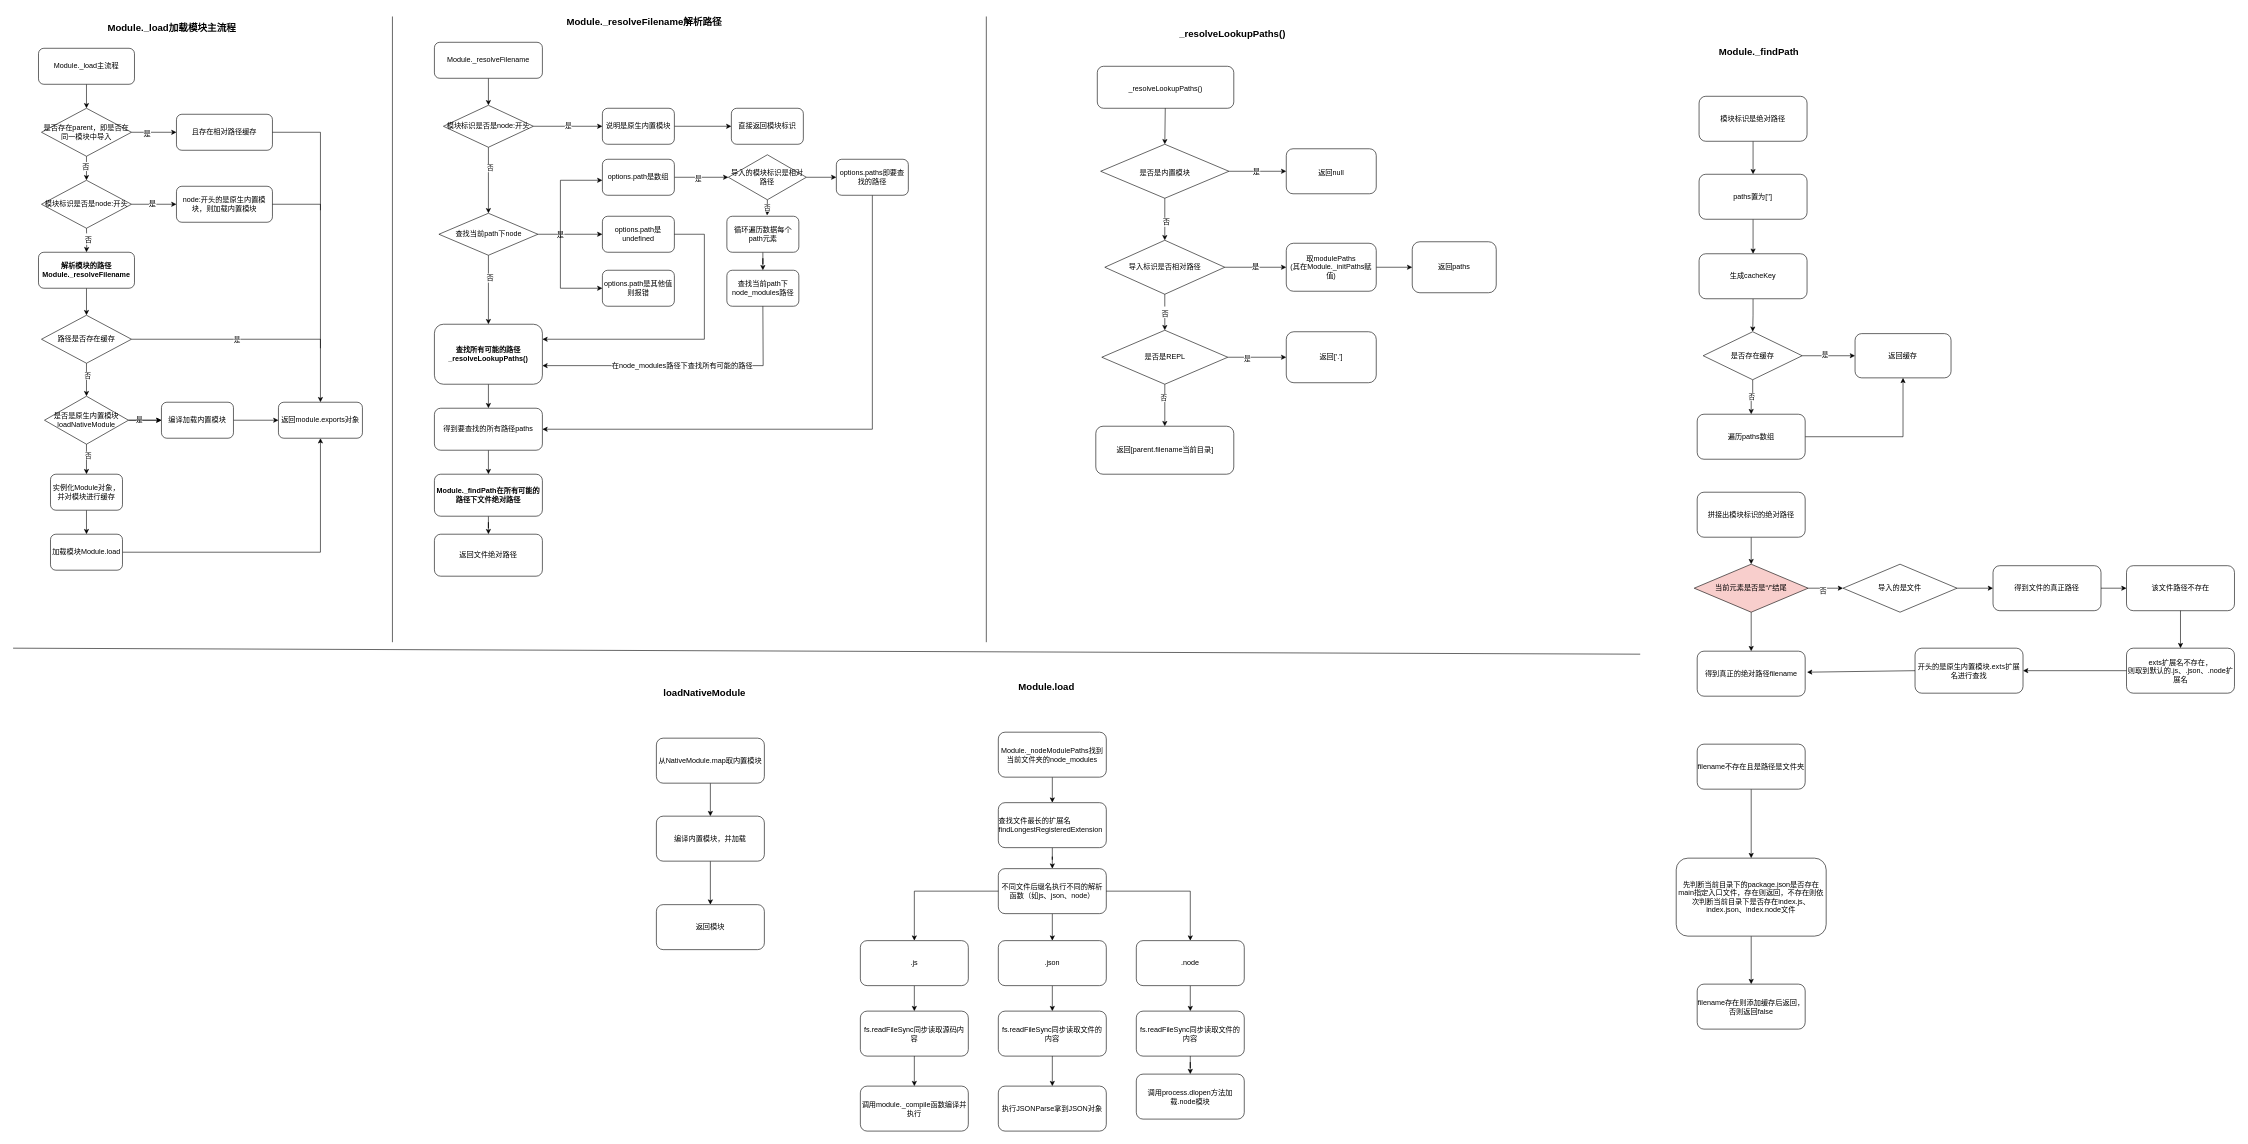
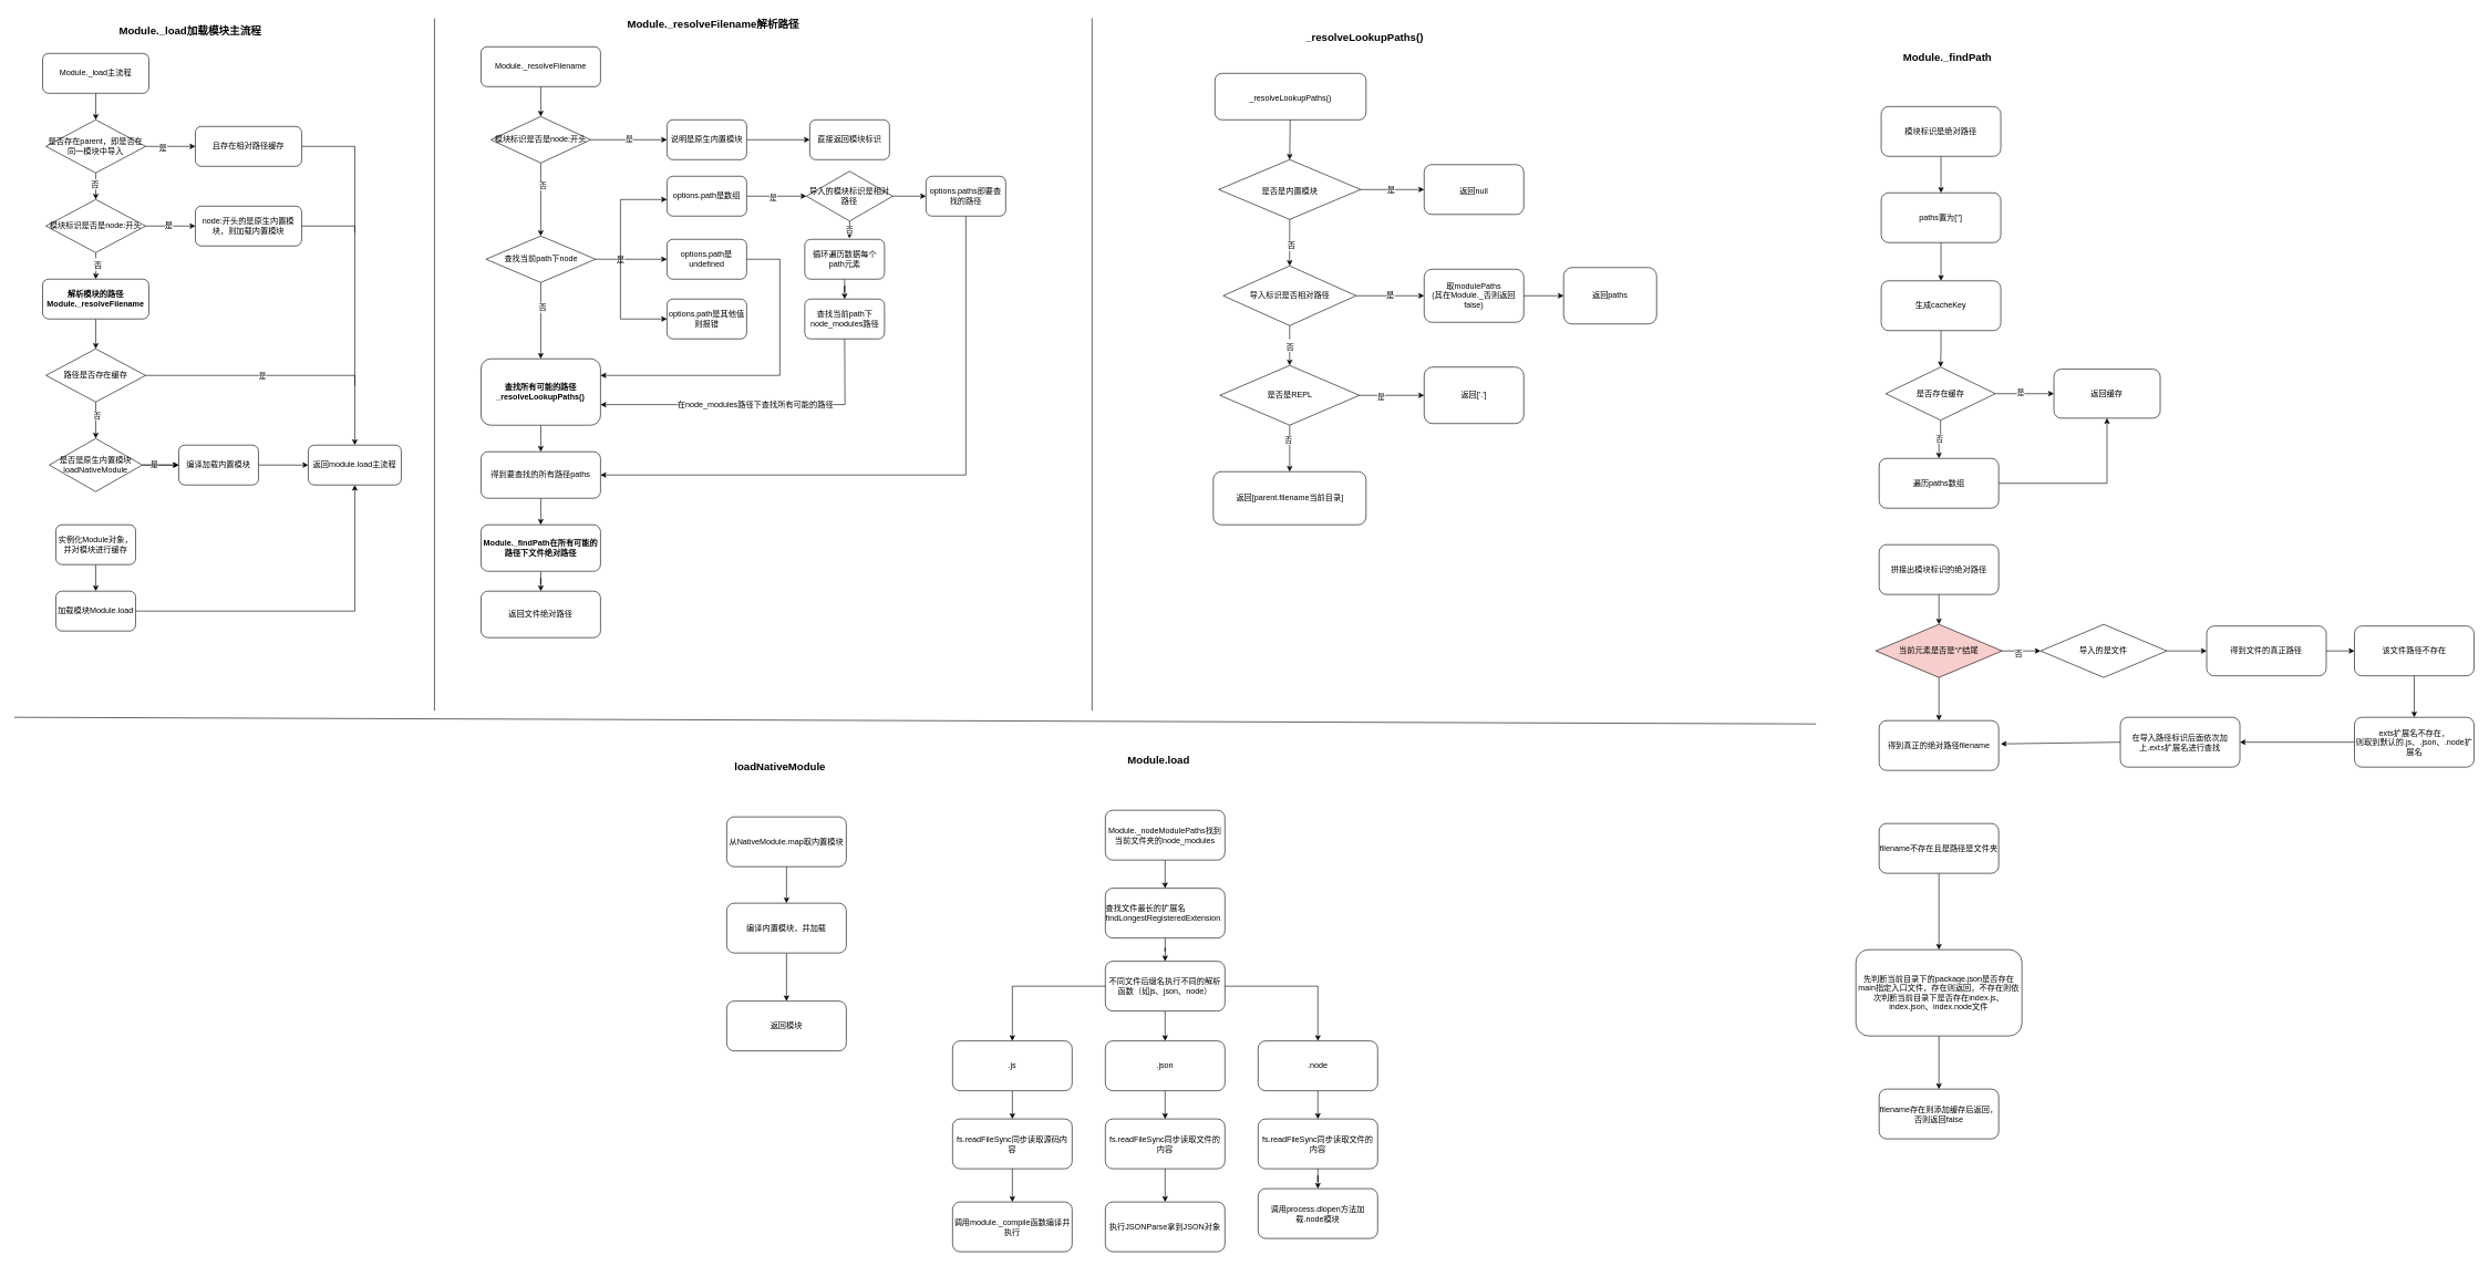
- <mxCell id="47" value="取modulePaths&lt;br&gt;(其在Module._initPaths赋值)" style="rounded=1;whiteSpace=wrap;html=1;" parent="1" vertex="1"><mxGeometry x="2143" y="405" width="150" height="80" as="geometry" /></mxCell>
+ <mxCell id="47" value="取modulePaths&lt;br&gt;(其在Module._否则返回false)" style="rounded=1;whiteSpace=wrap;html=1;" parent="1" vertex="1"><mxGeometry x="2143" y="405" width="150" height="80" as="geometry" /></mxCell>
- <mxCell id="11" value="返回module.exports对象" style="rounded=1;whiteSpace=wrap;html=1;" parent="1" vertex="1"><mxGeometry x="463" y="670" width="140" height="60" as="geometry" /></mxCell>
+ <mxCell id="11" value="返回module.load主流程" style="rounded=1;whiteSpace=wrap;html=1;" parent="1" vertex="1"><mxGeometry x="463" y="670" width="140" height="60" as="geometry" /></mxCell>
- <mxCell id="12" value="" style="edgeStyle=orthogonalEdgeStyle;rounded=0;orthogonalLoop=1;jettySize=auto;html=1;" parent="1" source="17" target="19" edge="1"><mxGeometry relative="1" as="geometry" /></mxCell>
- <mxCell id="13" value="否" style="edgeLabel;html=1;align=center;verticalAlign=middle;resizable=0;points=[];" parent="12" vertex="1" connectable="0"><mxGeometry x="-0.286" y="2" relative="1" as="geometry"><mxPoint as="offset" /></mxGeometry></mxCell>
- <mxCell id="71" value="&lt;p&gt;&lt;font style=&quot;font-size: 12px;&quot;&gt;&lt;span style=&quot;caret-color: rgb(51, 51, 51); font-family: &amp;quot;Open Sans&amp;quot;, &amp;quot;Clear Sans&amp;quot;, &amp;quot;Helvetica Neue&amp;quot;, Helvetica, Arial, sans-serif; orphans: 4; text-align: left; text-size-adjust: auto; background-color: rgb(255, 255, 255);&quot;&gt;开头的是原生内置模块.exts扩展名进行查找&lt;/span&gt;&lt;/font&gt;&lt;/p&gt;" style="rounded=1;whiteSpace=wrap;html=1;" parent="1" vertex="1"><mxGeometry x="3191.13" y="1080" width="180" height="75" as="geometry" /></mxCell>
+ <mxCell id="71" value="&lt;p&gt;&lt;font style=&quot;font-size: 12px;&quot;&gt;&lt;span style=&quot;caret-color: rgb(51, 51, 51); font-family: &amp;quot;Open Sans&amp;quot;, &amp;quot;Clear Sans&amp;quot;, &amp;quot;Helvetica Neue&amp;quot;, Helvetica, Arial, sans-serif; orphans: 4; text-align: left; text-size-adjust: auto; background-color: rgb(255, 255, 255);&quot;&gt;在导入路径标识后面依次加上.exts扩展名进行查找&lt;/span&gt;&lt;/font&gt;&lt;/p&gt;" style="rounded=1;whiteSpace=wrap;html=1;" parent="1" vertex="1"><mxGeometry x="3191.13" y="1080" width="180" height="75" as="geometry" /></mxCell>
